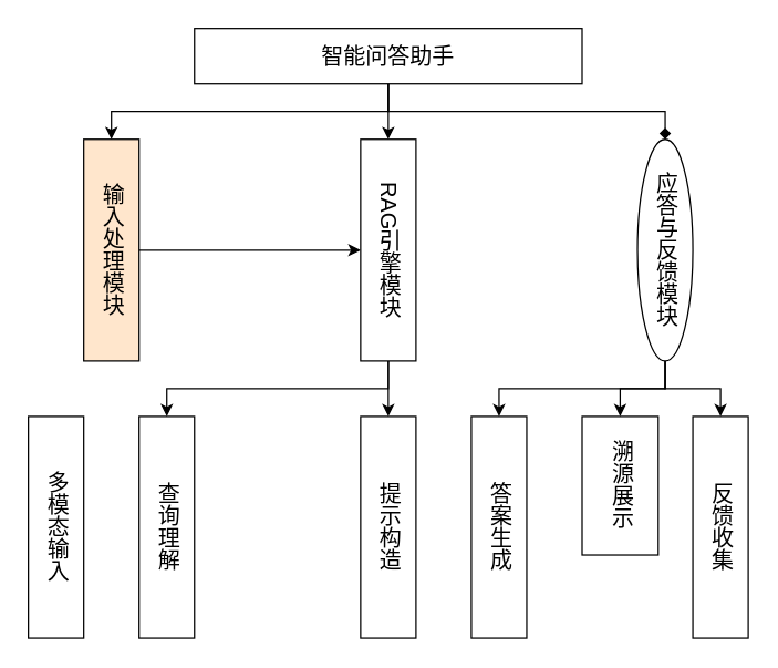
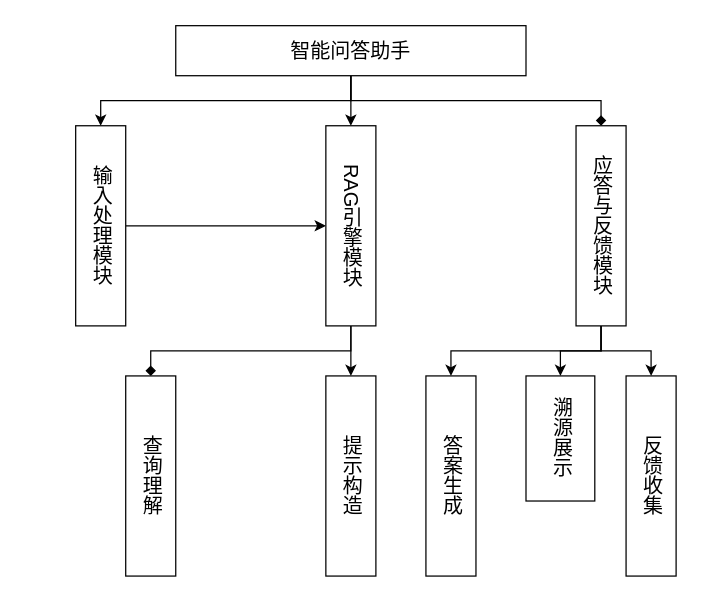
- <mxCell id="7" value="输入处理模块" style="rounded=0;whiteSpace=wrap;html=1;textDirection=vertical-lr;fontSize=16;fillColor=#ffe6cc;" vertex="1" parent="1"><mxGeometry x="60" y="100" width="40" height="160" as="geometry" /></mxCell>
+ <mxCell id="7" value="输入处理模块" style="rounded=0;whiteSpace=wrap;html=1;textDirection=vertical-lr;fontSize=16;" vertex="1" parent="1"><mxGeometry x="60" y="100" width="40" height="160" as="geometry" /></mxCell>
- <mxCell id="14" value="应答与反馈模块" style="ellipse;whiteSpace=wrap;html=1;textDirection=vertical-lr;fontSize=16;" vertex="1" parent="1"><mxGeometry x="460" y="100" width="40" height="160" as="geometry" /></mxCell>
+ <mxCell id="14" value="应答与反馈模块" style="rounded=0;whiteSpace=wrap;html=1;textDirection=vertical-lr;fontSize=16;" vertex="1" parent="1"><mxGeometry x="460" y="100" width="40" height="160" as="geometry" /></mxCell>
- <mxCell id="8" style="edgeStyle=orthogonalEdgeStyle;rounded=0;orthogonalLoop=1;jettySize=auto;html=1;entryX=0.5;entryY=0;entryDx=0;entryDy=0;" edge="1" parent="1" source="10" target="16"><mxGeometry relative="1" as="geometry"><Array as="points"><mxPoint x="280" y="280" /><mxPoint x="120" y="280" /></Array></mxGeometry></mxCell>
+ <mxCell id="8" style="edgeStyle=orthogonalEdgeStyle;rounded=0;orthogonalLoop=1;jettySize=auto;html=1;entryX=0.5;entryY=0;entryDx=0;entryDy=0;endArrow=diamond;" edge="1" parent="1" source="10" target="16"><mxGeometry relative="1" as="geometry"><Array as="points"><mxPoint x="280" y="280" /><mxPoint x="120" y="280" /></Array></mxGeometry></mxCell>
- <mxCell id="15" value="多模态输入" style="rounded=0;whiteSpace=wrap;html=1;textDirection=vertical-lr;fontSize=16;" vertex="1" parent="1"><mxGeometry x="20" y="300" width="40" height="160" as="geometry" /></mxCell>
